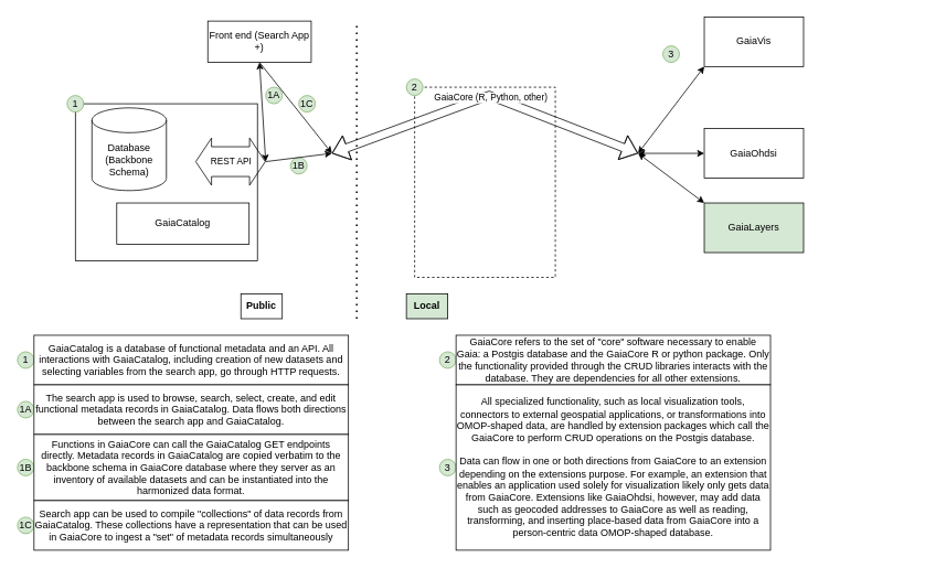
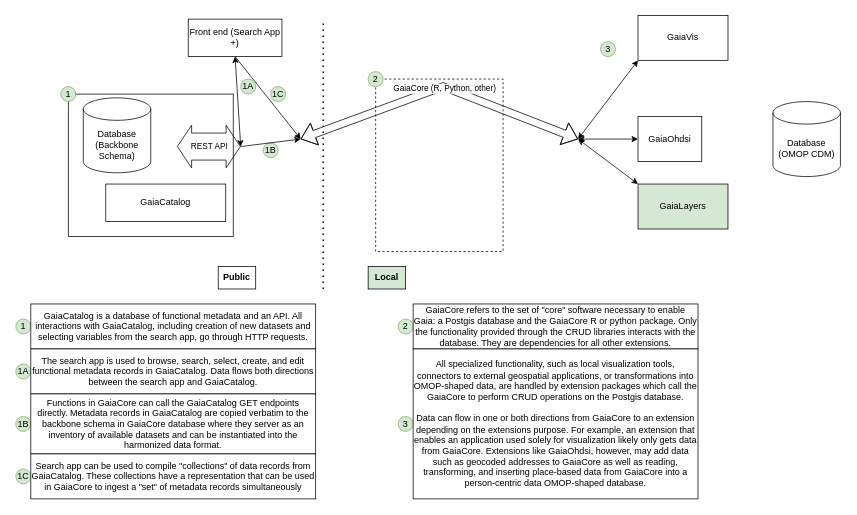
- <mxCell id="11" value="GaiaOhdsi" style="rounded=0;whiteSpace=wrap;html=1;" vertex="1" parent="1"><mxGeometry x="850" y="155" width="120" height="60" as="geometry" /></mxCell>
+ <mxCell id="11" value="GaiaOhdsi" style="rounded=0;whiteSpace=wrap;html=1;" vertex="1" parent="1"><mxGeometry x="850" y="155" width="85" height="60" as="geometry" /></mxCell>
+ <mxCell id="12" value="Database (OMOP CDM)" style="shape=cylinder3;whiteSpace=wrap;html=1;boundedLbl=1;backgroundOutline=1;size=15;" vertex="1" parent="1"><mxGeometry x="1030" y="135" width="90" height="100" as="geometry" /></mxCell>
